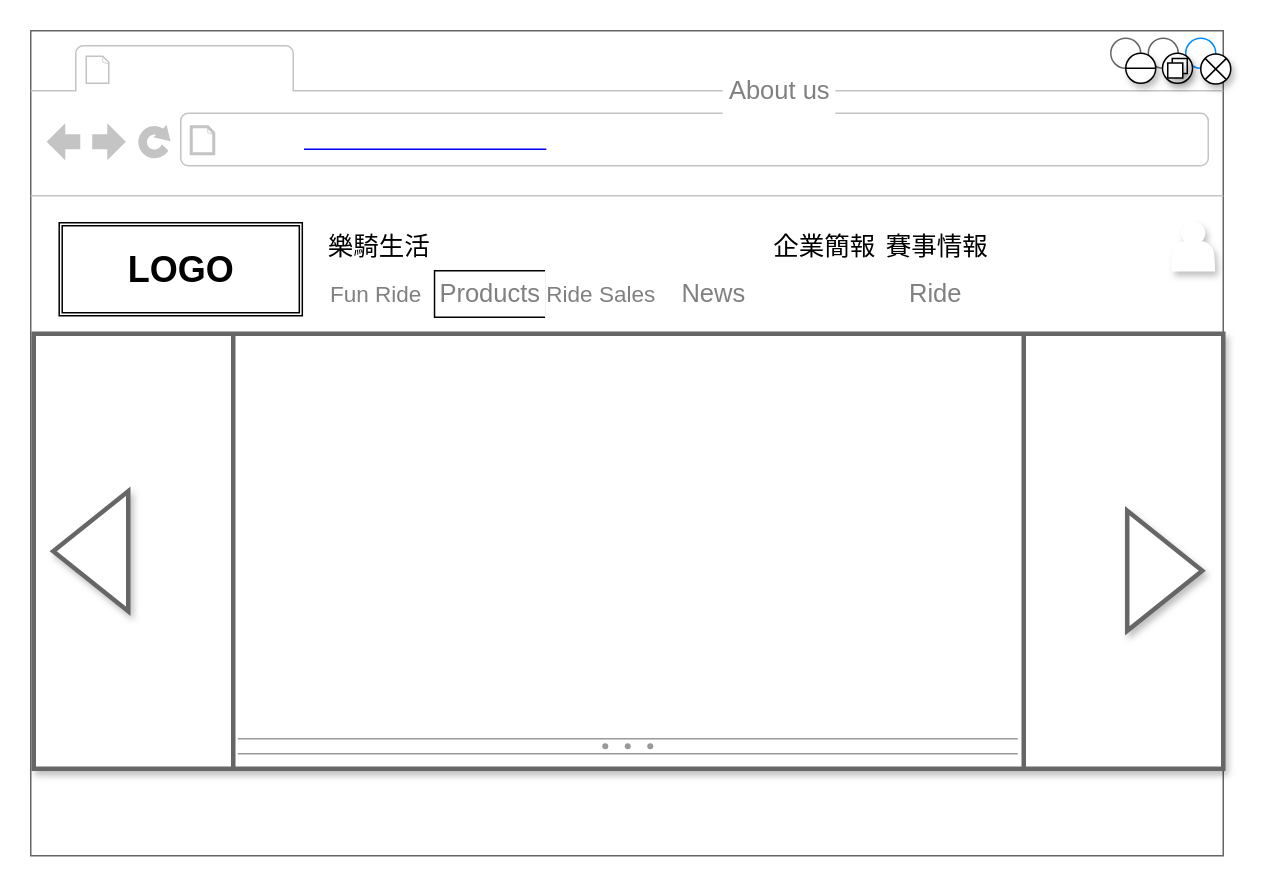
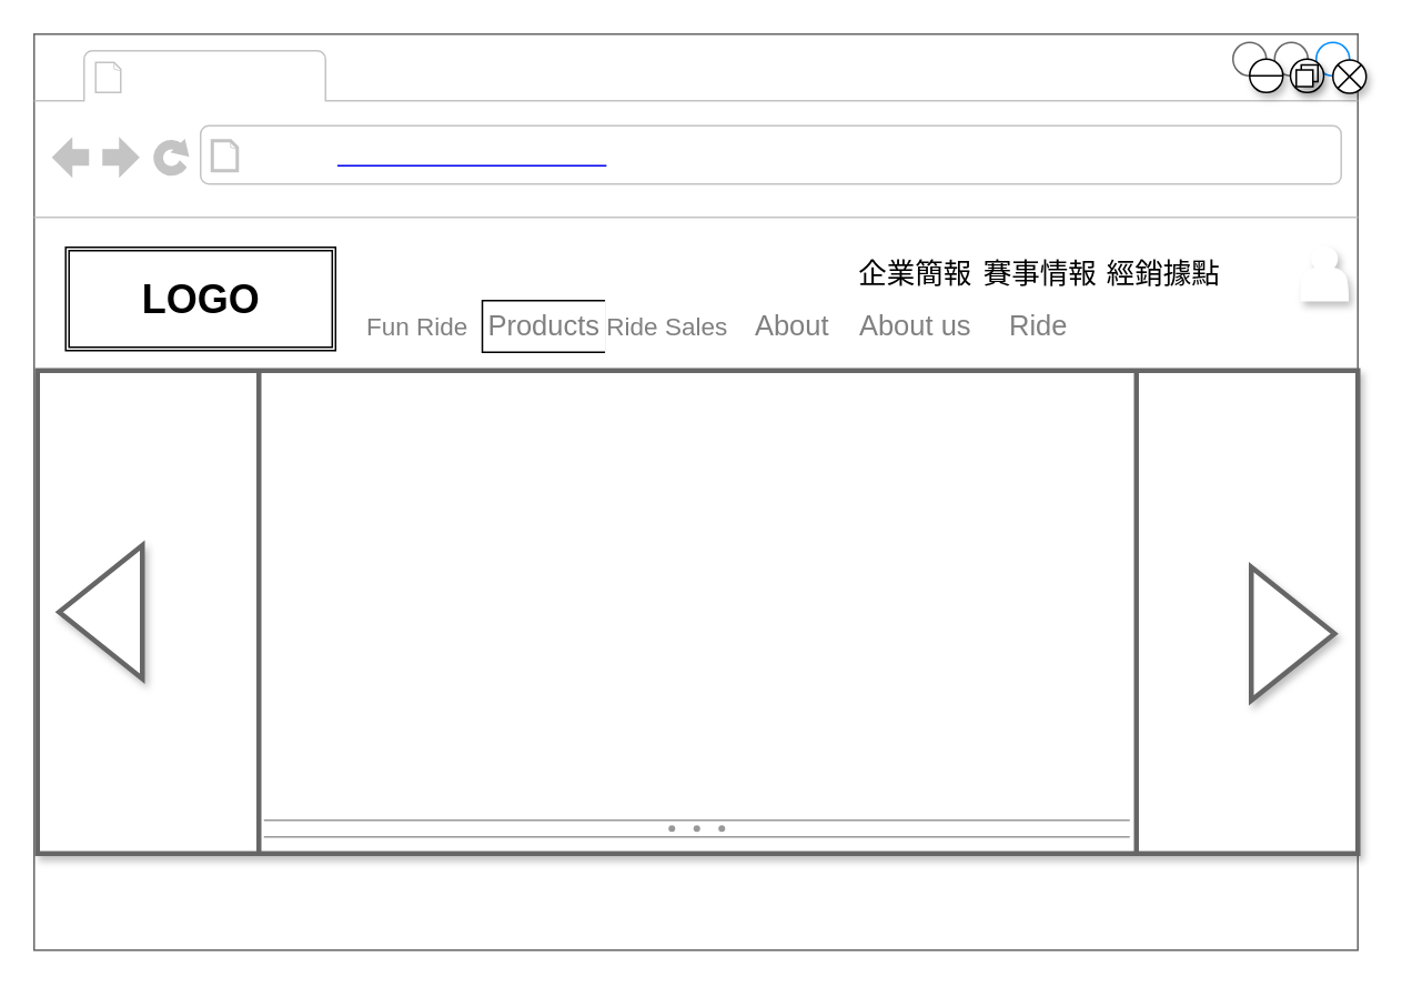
- <mxCell id="24" value="&lt;font color=&quot;#808080&quot;&gt;About us&lt;/font&gt;" style="strokeColor=#FFFFFF;fillColor=default;gradientColor=inherit;strokeWidth=1;shadow=0;dashed=0;align=center;html=1;shape=mxgraph.mockup.forms.rrect;rSize=0;fontSize=17;fontColor=default;movable=1;resizable=1;rotatable=1;deletable=1;editable=1;connectable=1;" vertex="1" parent="1"><mxGeometry x="481.764" y="45" width="74.191" height="31.0" as="geometry" /></mxCell>
+ <mxCell id="24" value="&lt;font color=&quot;#808080&quot;&gt;About us&lt;/font&gt;" style="strokeColor=#FFFFFF;fillColor=default;gradientColor=inherit;strokeWidth=1;shadow=0;dashed=0;align=center;html=1;shape=mxgraph.mockup.forms.rrect;rSize=0;fontSize=17;fontColor=default;movable=1;resizable=1;rotatable=1;deletable=1;editable=1;connectable=1;" vertex="1" parent="1"><mxGeometry x="511.764" y="180" width="74.191" height="31.0" as="geometry" /></mxCell>
- <mxCell id="16" value="樂騎生活" style="strokeWidth=1;shadow=0;dashed=0;align=center;html=1;shape=mxgraph.mockup.forms.rrect;rSize=0;fontSize=17;movable=1;resizable=1;rotatable=1;deletable=1;editable=1;connectable=1;strokeColor=#FFFFFF;" vertex="1" parent="15"><mxGeometry width="74.285" height="30" as="geometry" /></mxCell>
+ <mxCell id="19" value="經銷據點" style="strokeColor=#FFFFFF;fillColor=default;gradientColor=inherit;strokeWidth=1;shadow=0;dashed=0;align=center;html=1;shape=mxgraph.mockup.forms.rrect;rSize=0;fontSize=17;fontColor=default;movable=1;resizable=1;rotatable=1;deletable=1;editable=1;connectable=1;" vertex="1" parent="15"><mxGeometry x="445.715" width="74.285" height="30" as="geometry" /></mxCell>
- <mxCell id="23" value="&lt;font color=&quot;#808080&quot;&gt;News&lt;/font&gt;" style="strokeColor=#FFFFFF;fillColor=default;gradientColor=inherit;strokeWidth=1;shadow=0;dashed=0;align=center;html=1;shape=mxgraph.mockup.forms.rrect;rSize=0;fontSize=17;fontColor=default;movable=1;resizable=1;rotatable=1;deletable=1;editable=1;connectable=1;" vertex="1" parent="1"><mxGeometry x="437.573" y="180" width="74.191" height="31.0" as="geometry" /></mxCell>
+ <mxCell id="23" value="&lt;font color=&quot;#808080&quot;&gt;About&lt;/font&gt;" style="strokeColor=#FFFFFF;fillColor=default;gradientColor=inherit;strokeWidth=1;shadow=0;dashed=0;align=center;html=1;shape=mxgraph.mockup.forms.rrect;rSize=0;fontSize=17;fontColor=default;movable=1;resizable=1;rotatable=1;deletable=1;editable=1;connectable=1;" vertex="1" parent="1"><mxGeometry x="437.573" y="180" width="74.191" height="31.0" as="geometry" /></mxCell>
